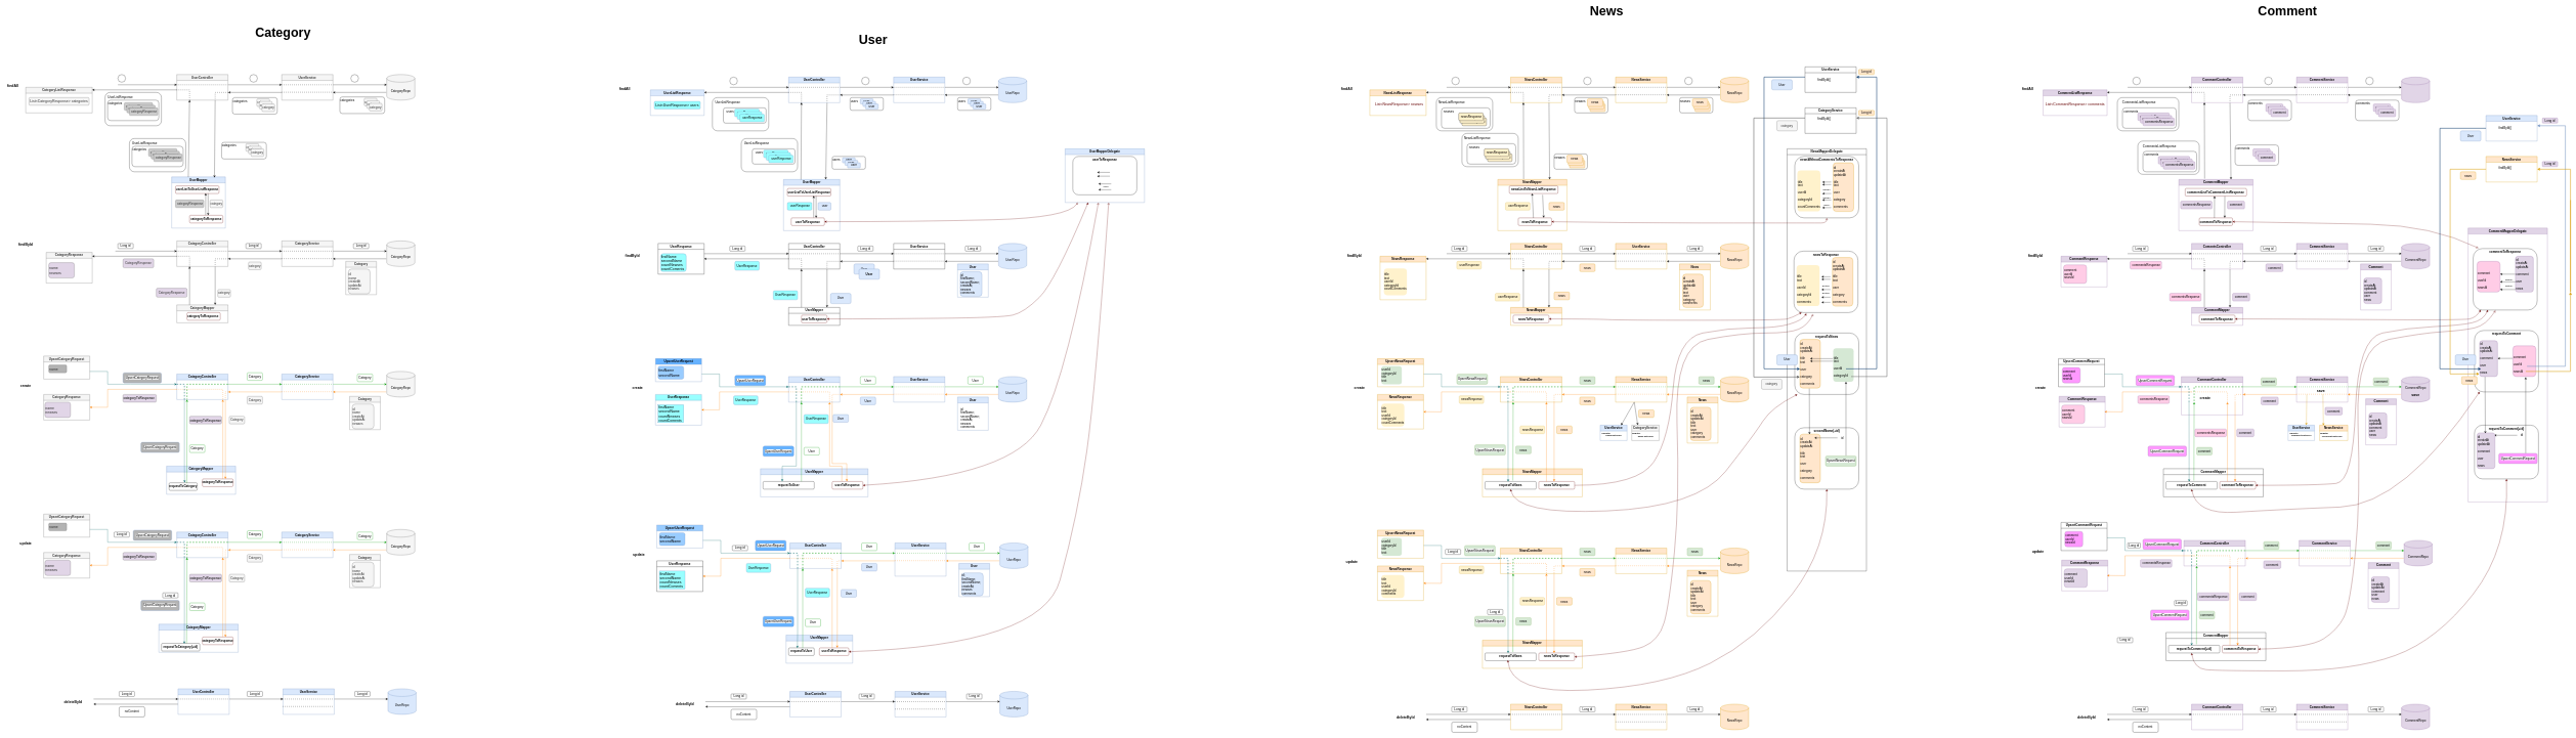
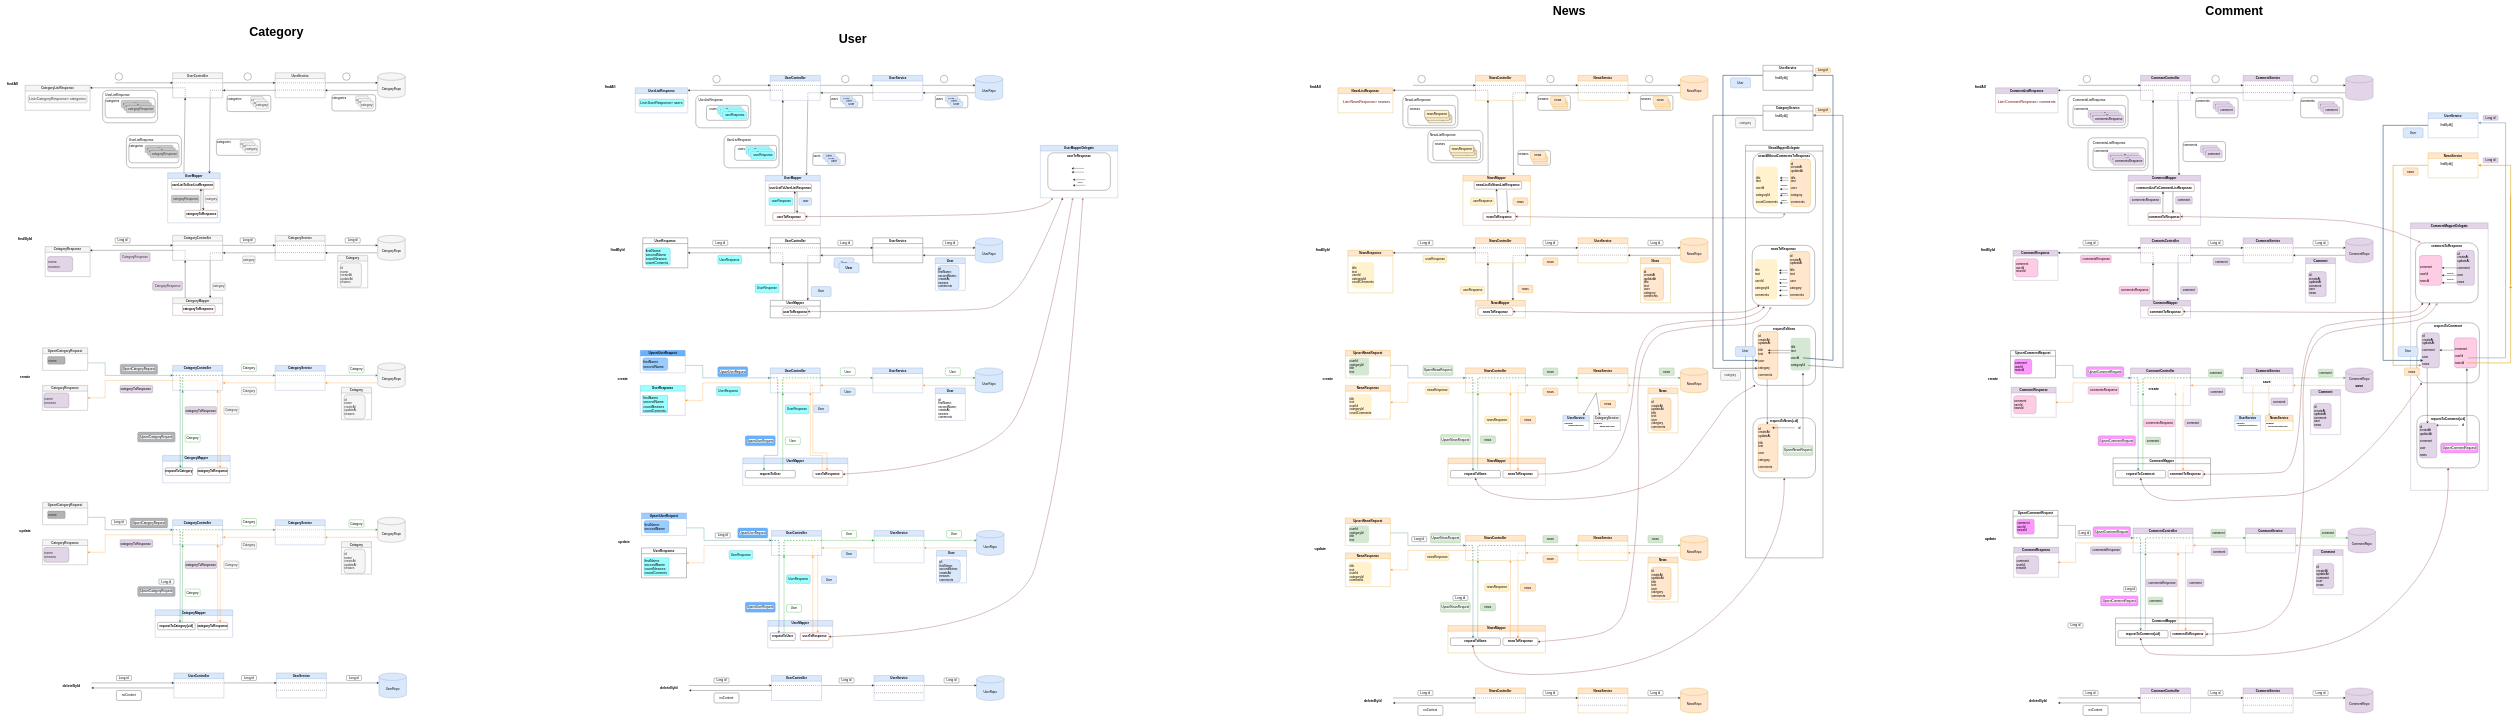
- <mxCell id="272" value="&#10;&#10;title&#10;text&#10;&#10;userId&#10;&#10;categoryId&#10;" style="text;align=left;verticalAlign=middle;resizable=0;points=[];autosize=1;strokeColor=none;fillColor=#d5e8d4;rounded=1;" parent="267" vertex="1"><mxGeometry x="150" y="60" width="80" height="130" as="geometry" /></mxCell>
+ <mxCell id="272" value="&#10;&#10;title&#10;text&#10;&#10;userId&#10;&#10;categoryId&#10;" style="text;align=left;verticalAlign=middle;resizable=0;points=[];autosize=1;strokeColor=none;fillColor=#d5e8d4;rounded=1;" parent="267" vertex="1"><mxGeometry x="150" y="50" width="80" height="130" as="geometry" /></mxCell>
- <mxCell id="273" value="secondName(+id)" style="text;strokeColor=default;fillColor=none;align=center;verticalAlign=top;rounded=1;fontStyle=1" parent="243" vertex="1"><mxGeometry x="30" y="1090" width="250" height="240" as="geometry" /></mxCell>
+ <mxCell id="273" value="requestToNews(+id)" style="text;strokeColor=default;fillColor=none;align=center;verticalAlign=top;rounded=1;fontStyle=1" parent="243" vertex="1"><mxGeometry x="30" y="1090" width="250" height="240" as="geometry" /></mxCell>
- <mxCell id="772" value="requestToCategory" style="text;strokeColor=default;fillColor=none;align=center;verticalAlign=top;rounded=1;fontStyle=1;horizontal=1;fontColor=#000000;" parent="770" vertex="1"><mxGeometry x="10" y="65" width="110" height="30" as="geometry" /></mxCell>
+ <mxCell id="772" value="requestToCategory" style="text;strokeColor=default;fillColor=none;align=center;verticalAlign=top;rounded=1;fontStyle=1;horizontal=1;fontColor=#000000;" parent="770" vertex="1"><mxGeometry x="10" y="50" width="110" height="30" as="geometry" /></mxCell>
- <mxCell id="868" value="requestToCategory(+id)" style="text;strokeColor=default;fillColor=none;align=center;verticalAlign=top;rounded=1;fontStyle=1;horizontal=1;fontColor=#000000;" vertex="1" parent="866"><mxGeometry x="10" y="75" width="150" height="30" as="geometry" /></mxCell>
+ <mxCell id="868" value="requestToCategory(+id)" style="text;strokeColor=default;fillColor=none;align=center;verticalAlign=top;rounded=1;fontStyle=1;horizontal=1;fontColor=#000000;" vertex="1" parent="866"><mxGeometry x="10" y="50" width="150" height="30" as="geometry" /></mxCell>
